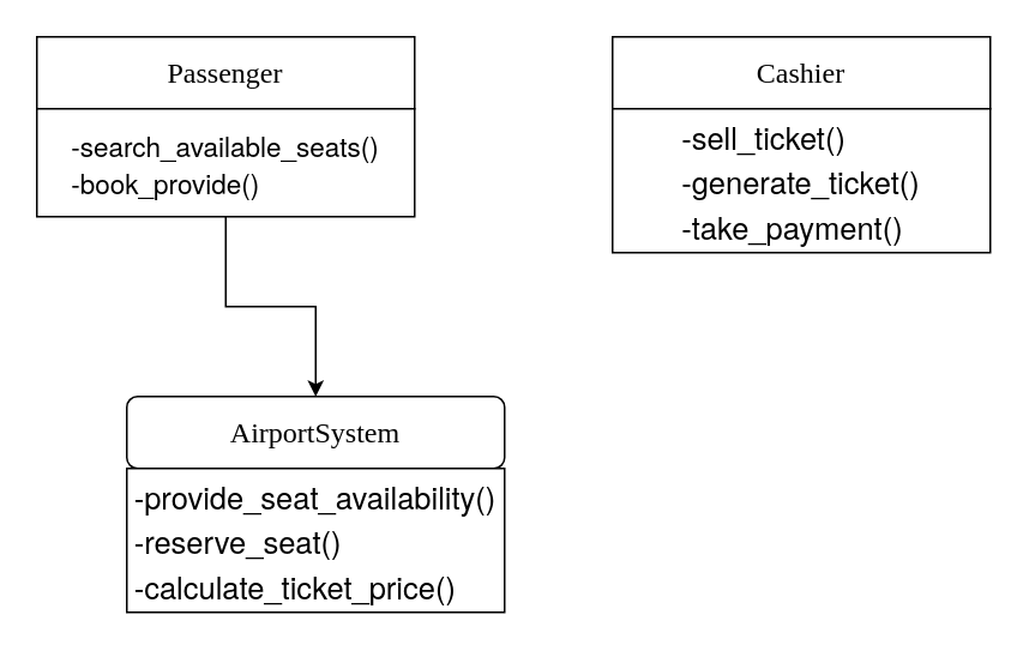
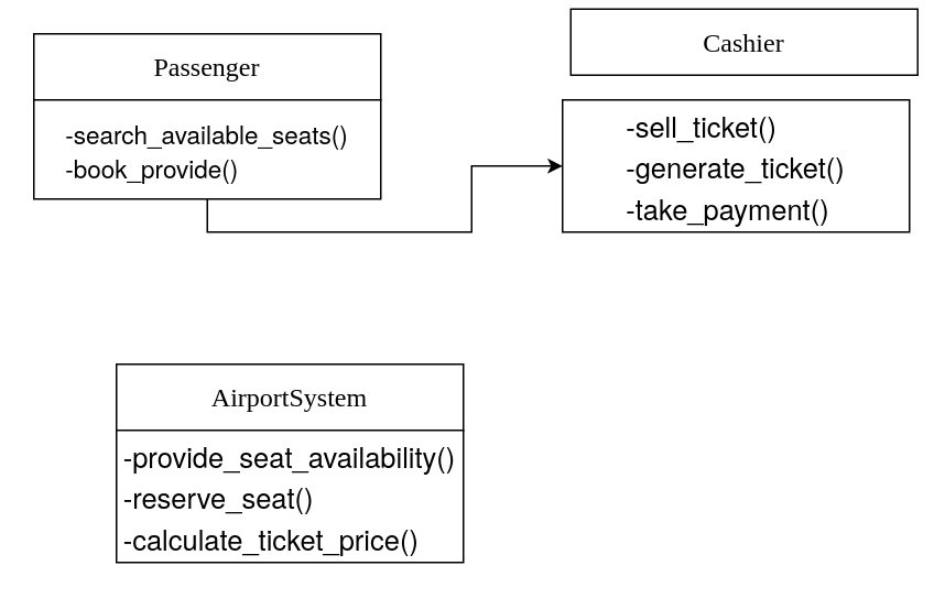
- <mxCell id="5" value="&lt;span style=&quot;font-size: 16px;&quot;&gt;Cashier&lt;/span&gt;" style="rounded=0;whiteSpace=wrap;html=1;fontFamily=Times New Roman;" vertex="1" parent="1"><mxGeometry x="340" y="20" width="210" height="40" as="geometry" /></mxCell>
+ <mxCell id="5" value="&lt;span style=&quot;font-size: 16px;&quot;&gt;Cashier&lt;/span&gt;" style="rounded=0;whiteSpace=wrap;html=1;fontFamily=Times New Roman;" vertex="1" parent="1"><mxGeometry x="345" y="5" width="210" height="40" as="geometry" /></mxCell>
- <mxCell id="3" style="edgeStyle=orthogonalEdgeStyle;rounded=0;orthogonalLoop=1;jettySize=auto;html=1;exitX=0.5;exitY=1;exitDx=0;exitDy=0;fontSize=17;" edge="1" parent="1" source="4" target="7"><mxGeometry relative="1" as="geometry" /></mxCell>
+ <mxCell id="3" style="edgeStyle=orthogonalEdgeStyle;rounded=0;orthogonalLoop=1;jettySize=auto;html=1;exitX=0.5;exitY=1;exitDx=0;exitDy=0;fontSize=17;" edge="1" parent="1" source="4" target="6"><mxGeometry relative="1" as="geometry" /></mxCell>
- <mxCell id="7" value="&lt;span style=&quot;font-size: 16px;&quot;&gt;AirportSystem&lt;/span&gt;" style="whiteSpace=wrap;html=1;fontFamily=Times New Roman;rounded=1;" vertex="1" parent="1"><mxGeometry x="70" y="220" width="210" height="40" as="geometry" /></mxCell>
+ <mxCell id="7" value="&lt;span style=&quot;font-size: 16px;&quot;&gt;AirportSystem&lt;/span&gt;" style="rounded=0;whiteSpace=wrap;html=1;fontFamily=Times New Roman;" vertex="1" parent="1"><mxGeometry x="70" y="220" width="210" height="40" as="geometry" /></mxCell>
